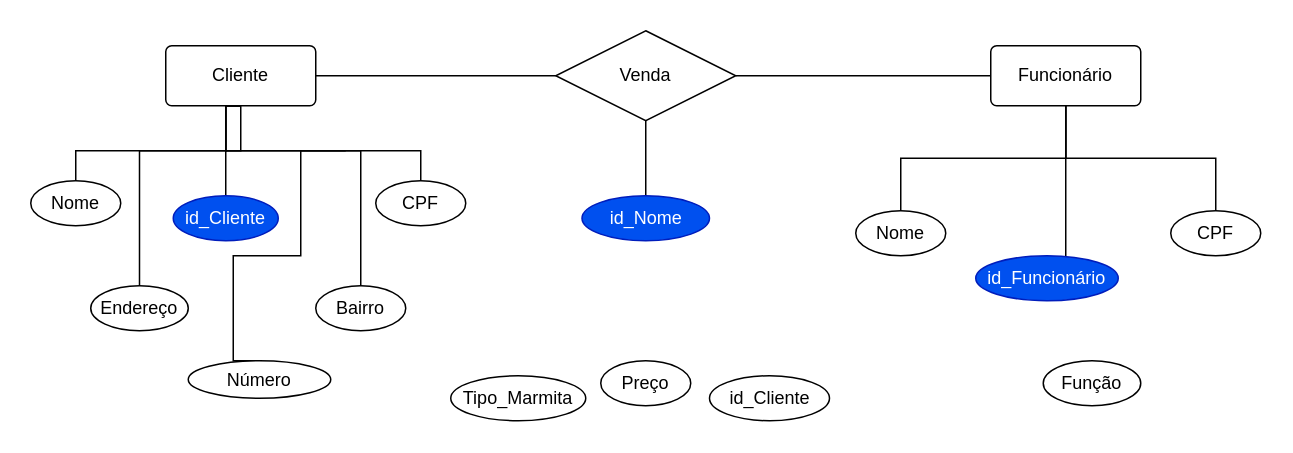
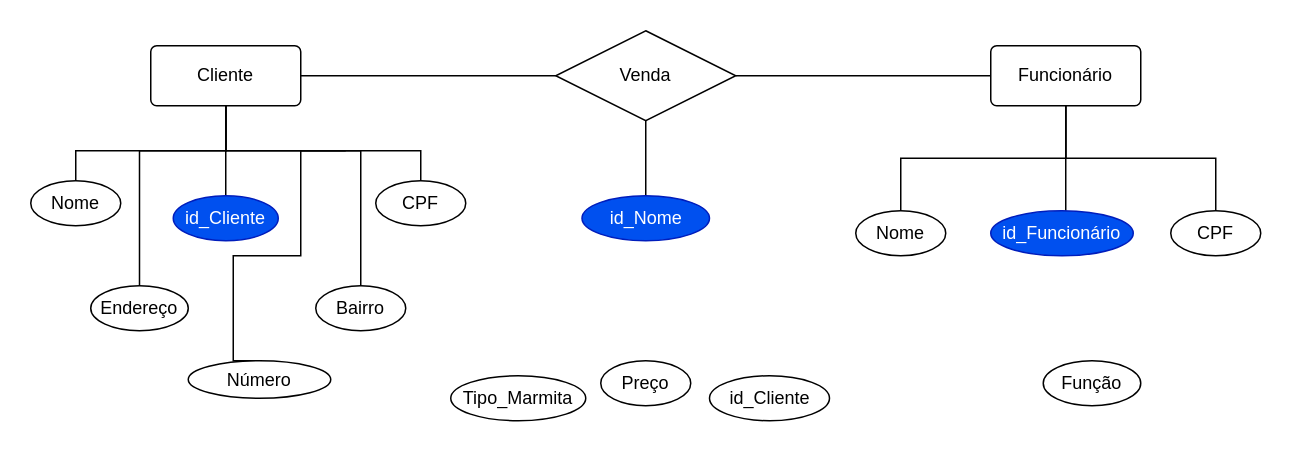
- <mxCell id="4" value="Cliente" style="rounded=1;arcSize=10;whiteSpace=wrap;html=1;align=center;glass=0;shadow=0;" vertex="1" parent="1"><mxGeometry x="110" y="30" width="100" height="40" as="geometry" /></mxCell>
+ <mxCell id="4" value="Cliente" style="rounded=1;arcSize=10;whiteSpace=wrap;html=1;align=center;glass=0;shadow=0;" vertex="1" parent="1"><mxGeometry x="100" y="30" width="100" height="40" as="geometry" /></mxCell>
- <mxCell id="20" value="id_Funcionário" style="ellipse;whiteSpace=wrap;html=1;align=center;shadow=0;glass=0;fillColor=#0050ef;strokeColor=#001DBC;fontColor=#ffffff;" vertex="1" parent="1"><mxGeometry x="650" y="170" width="95" height="30" as="geometry" /></mxCell>
+ <mxCell id="20" value="id_Funcionário" style="ellipse;whiteSpace=wrap;html=1;align=center;shadow=0;glass=0;fillColor=#0050ef;strokeColor=#001DBC;fontColor=#ffffff;" vertex="1" parent="1"><mxGeometry x="660" y="140" width="95" height="30" as="geometry" /></mxCell>
